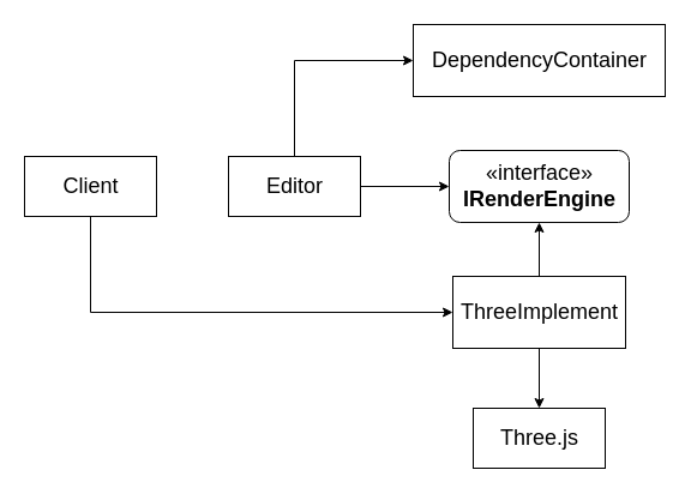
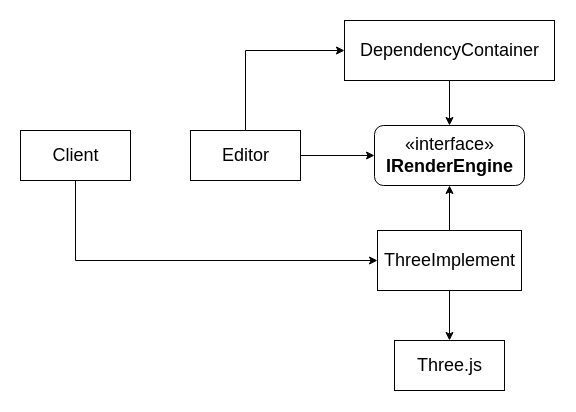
+ <mxCell id="12" style="edgeStyle=orthogonalEdgeStyle;rounded=0;orthogonalLoop=1;jettySize=auto;html=1;" edge="1" parent="1" source="13" target="8"><mxGeometry relative="1" as="geometry" /></mxCell>
